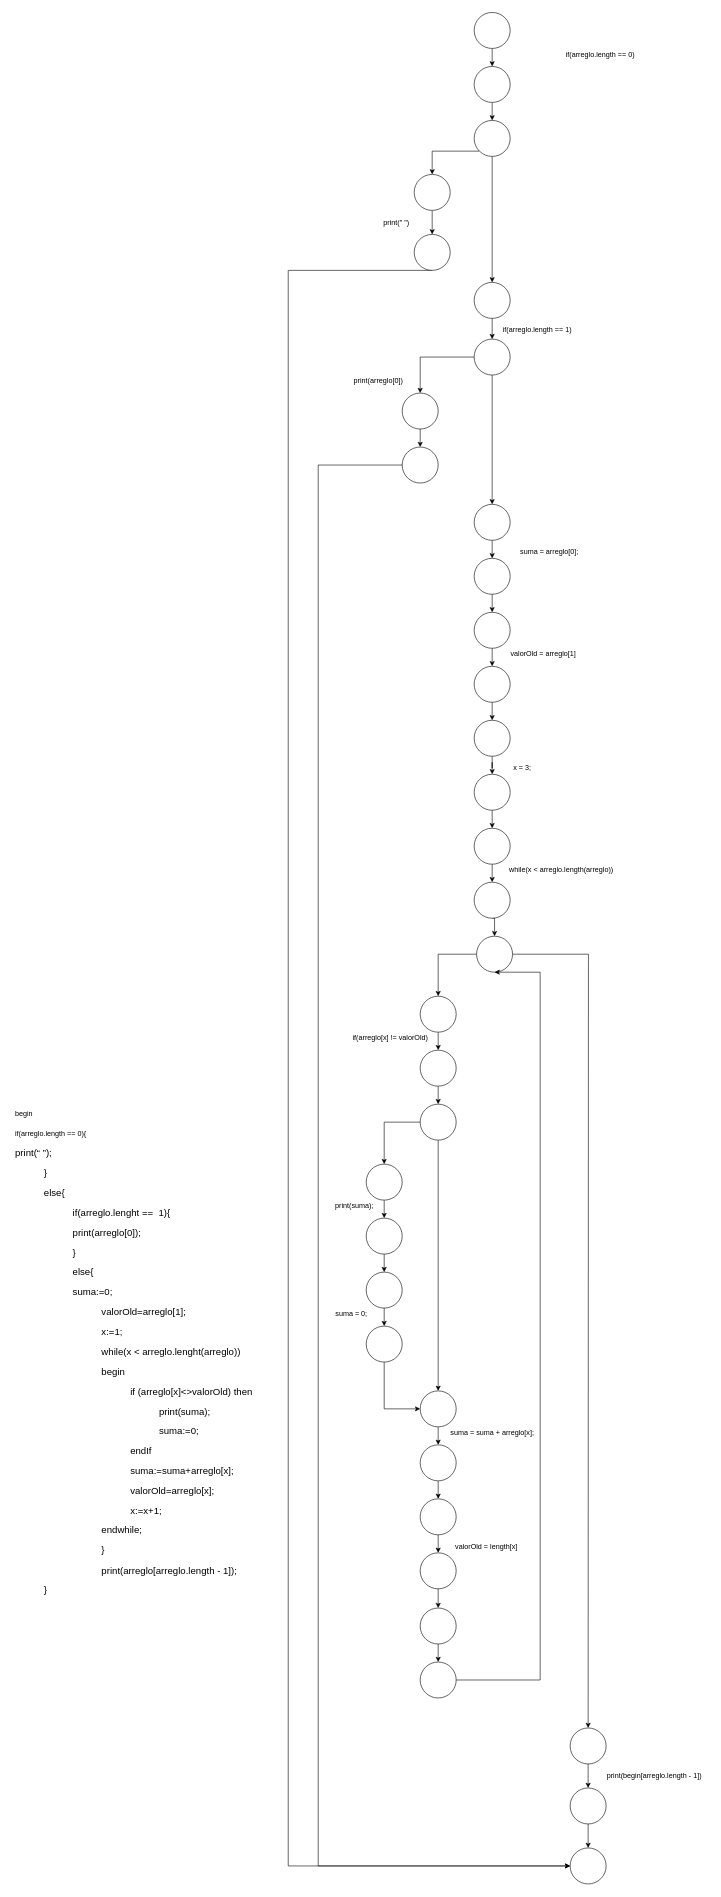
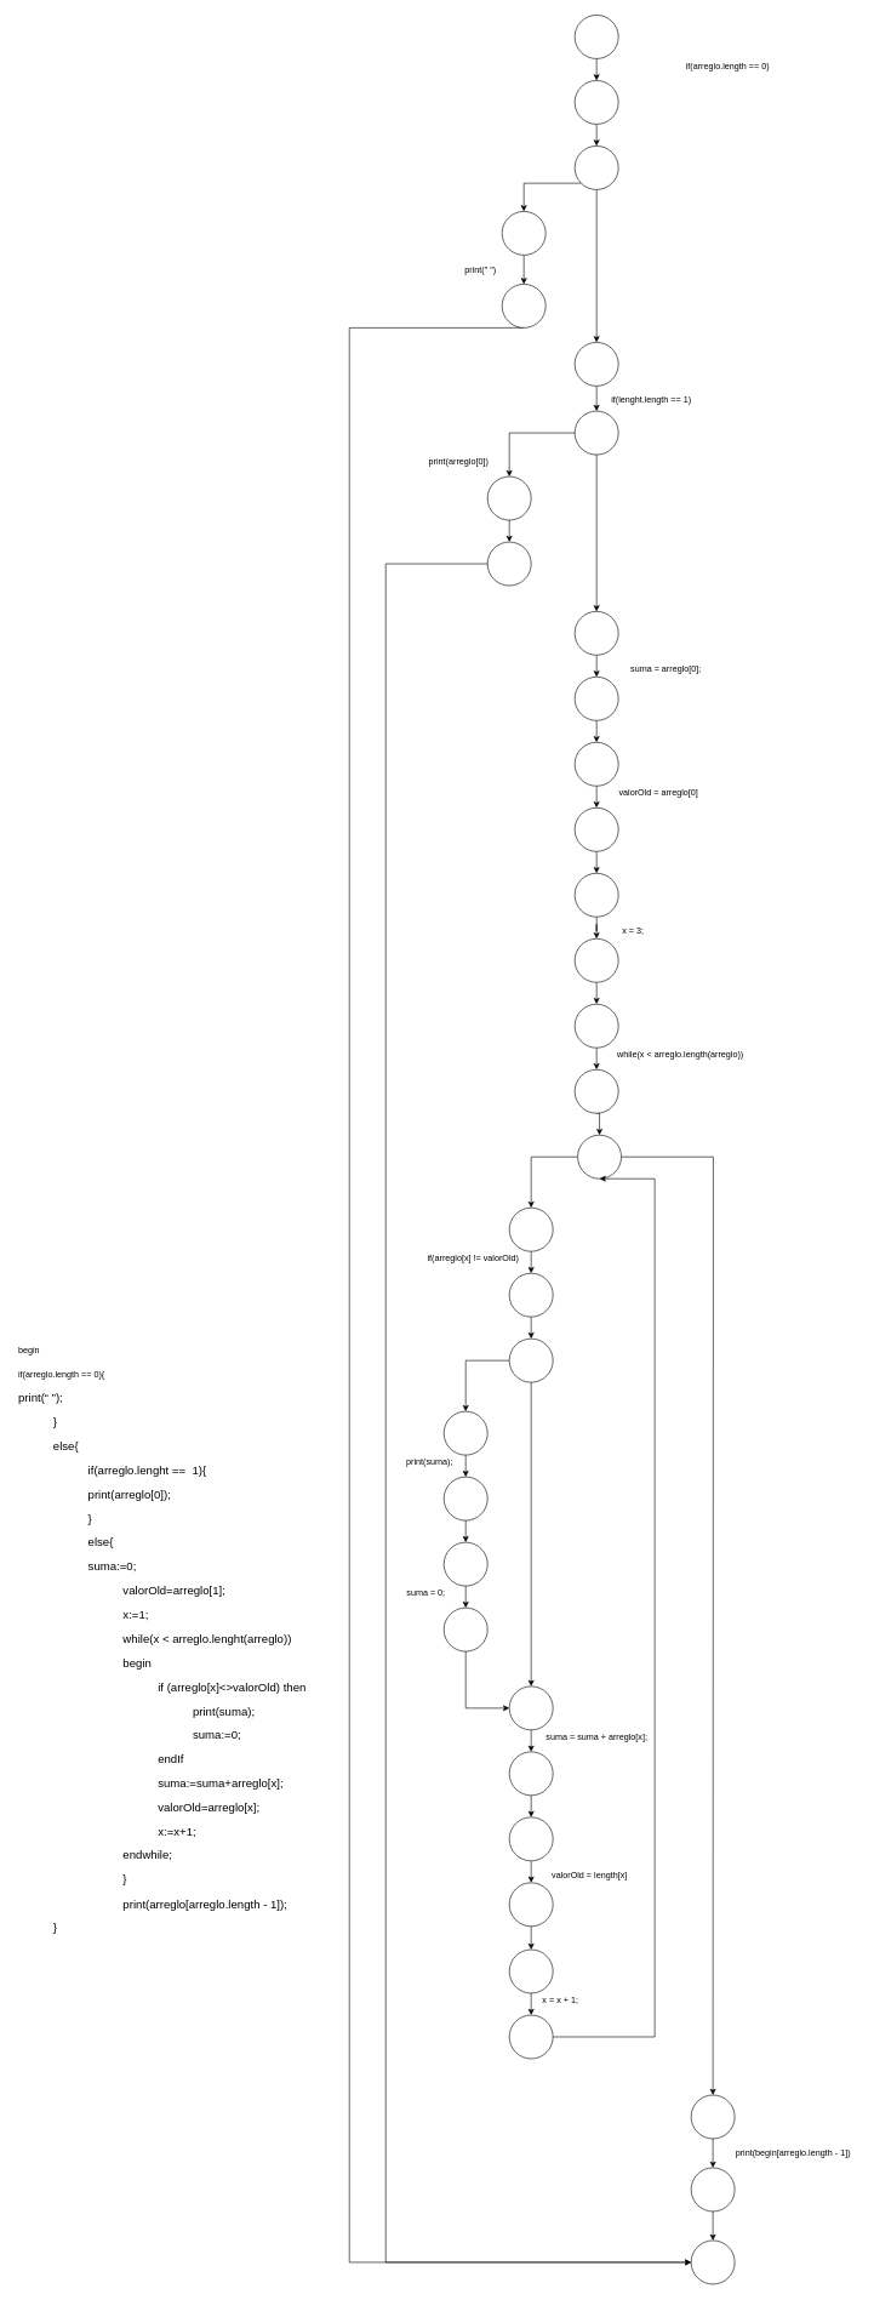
- <mxCell id="25" value="if(arreglo.length == 1)" style="text;html=1;align=center;verticalAlign=middle;resizable=0;points=[];autosize=1;strokeColor=none;" vertex="1" parent="1"><mxGeometry x="830" y="540" width="130" height="20" as="geometry" /></mxCell>
+ <mxCell id="25" value="if(lenght.length == 1)" style="text;html=1;align=center;verticalAlign=middle;resizable=0;points=[];autosize=1;strokeColor=none;" vertex="1" parent="1"><mxGeometry x="830" y="540" width="130" height="20" as="geometry" /></mxCell>
- <mxCell id="44" value="valorOld = arreglo[1]" style="text;html=1;align=center;verticalAlign=middle;resizable=0;points=[];autosize=1;strokeColor=none;" vertex="1" parent="1"><mxGeometry x="845" y="1080" width="120" height="20" as="geometry" /></mxCell>
+ <mxCell id="44" value="valorOld = arreglo[0]" style="text;html=1;align=center;verticalAlign=middle;resizable=0;points=[];autosize=1;strokeColor=none;" vertex="1" parent="1"><mxGeometry x="845" y="1080" width="120" height="20" as="geometry" /></mxCell>
+ <mxCell id="82" value="x = x + 1;" style="text;html=1;align=center;verticalAlign=middle;resizable=0;points=[];autosize=1;strokeColor=none;" vertex="1" parent="1"><mxGeometry x="740" y="2740" width="60" height="20" as="geometry" /></mxCell>
